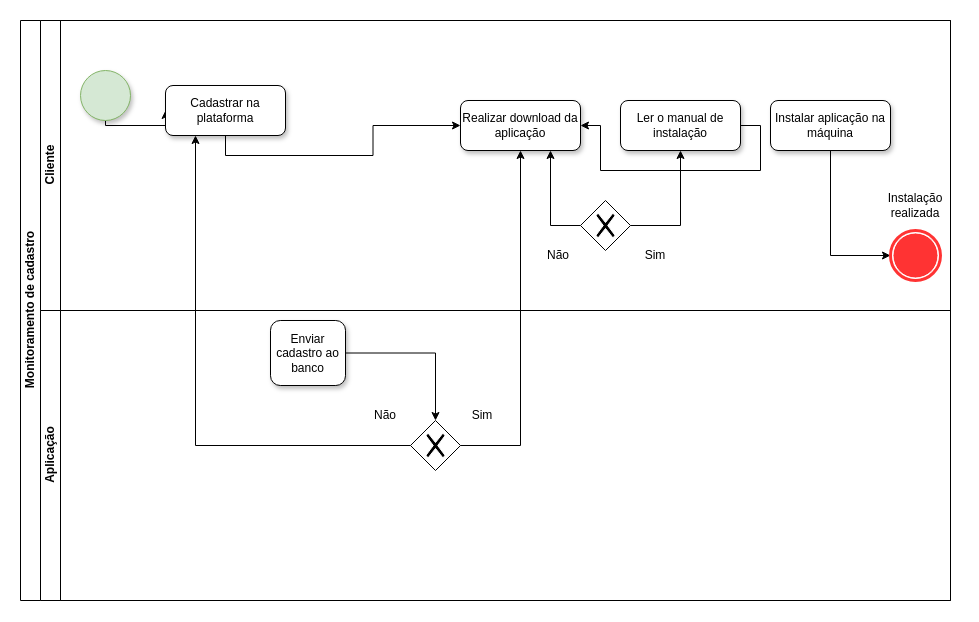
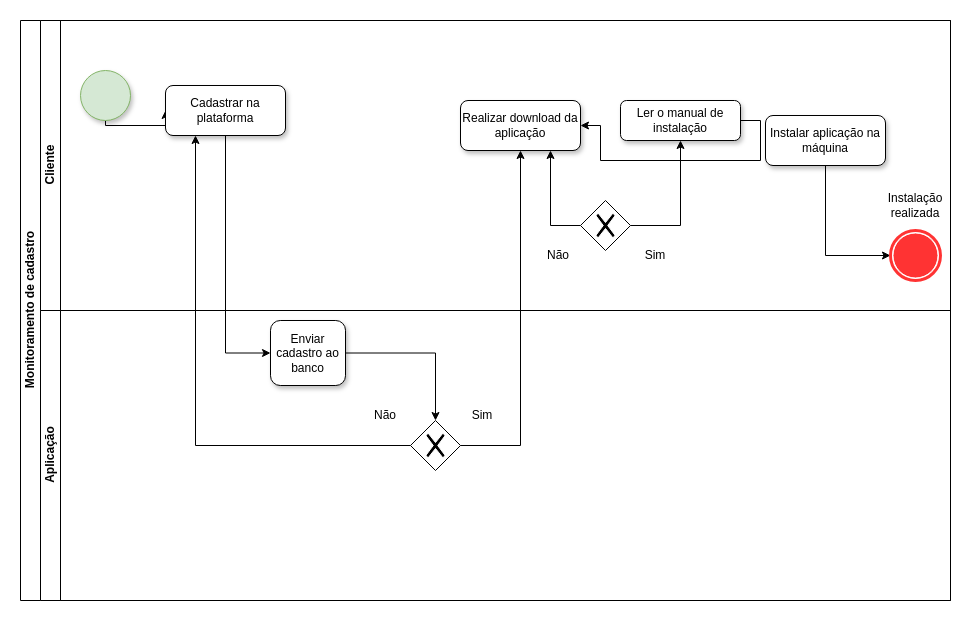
- <mxCell id="9" value="Ler o manual de instalação" style="shape=ext;rounded=1;html=1;whiteSpace=wrap;shadow=1;" vertex="1" parent="3"><mxGeometry x="580" y="80" width="120" height="50" as="geometry" /></mxCell>
+ <mxCell id="9" value="Ler o manual de instalação" style="shape=ext;rounded=1;html=1;whiteSpace=wrap;shadow=1;" vertex="1" parent="3"><mxGeometry x="580" y="80" width="120" height="40" as="geometry" /></mxCell>
- <mxCell id="16" value="Instalar aplicação na máquina" style="shape=ext;rounded=1;html=1;whiteSpace=wrap;shadow=1;" vertex="1" parent="3"><mxGeometry x="730" y="80" width="120" height="50" as="geometry" /></mxCell>
+ <mxCell id="16" value="Instalar aplicação na máquina" style="shape=ext;rounded=1;html=1;whiteSpace=wrap;shadow=1;" vertex="1" parent="3"><mxGeometry x="725" y="95" width="120" height="50" as="geometry" /></mxCell>
- <mxCell id="25" style="edgeStyle=orthogonalEdgeStyle;rounded=0;orthogonalLoop=1;jettySize=auto;html=1;exitX=0.5;exitY=1;exitDx=0;exitDy=0;" edge="1" parent="2" source="6" target="7"><mxGeometry relative="1" as="geometry" /></mxCell>
+ <mxCell id="25" style="edgeStyle=orthogonalEdgeStyle;rounded=0;orthogonalLoop=1;jettySize=auto;html=1;exitX=0.5;exitY=1;exitDx=0;exitDy=0;entryX=0;entryY=0.5;entryDx=0;entryDy=0;" edge="1" parent="2" source="6" target="21"><mxGeometry relative="1" as="geometry" /></mxCell>
